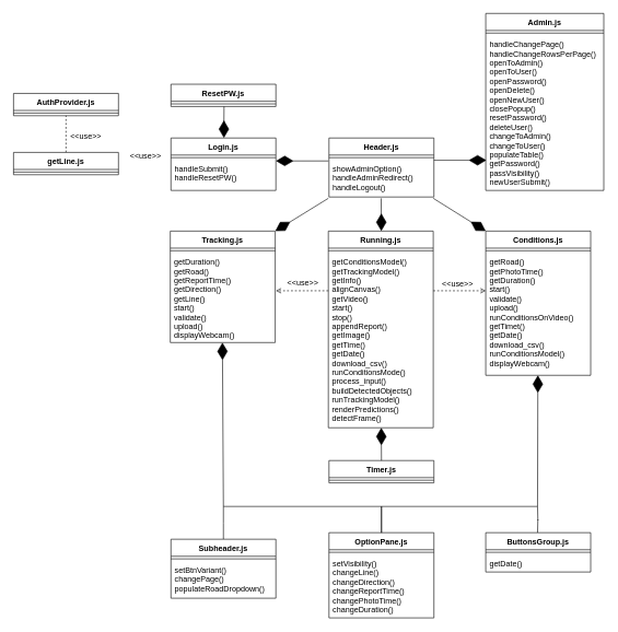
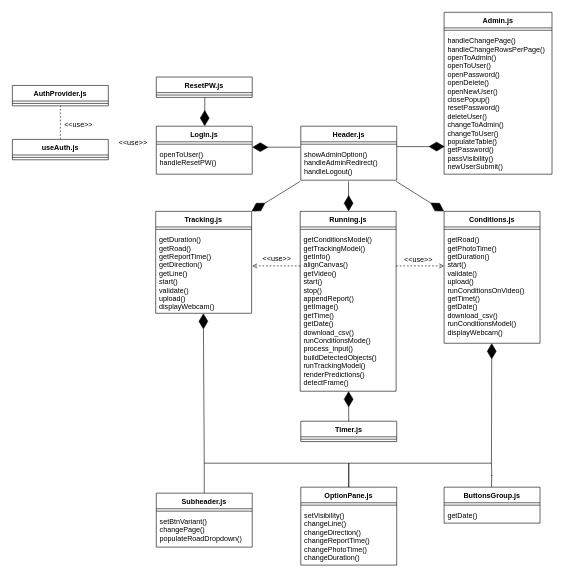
- <mxCell id="30" value="getLine.js" style="swimlane;fontStyle=1;align=center;verticalAlign=top;childLayout=stackLayout;horizontal=1;startSize=26;horizontalStack=0;resizeParent=1;resizeParentMax=0;resizeLast=0;collapsible=1;marginBottom=0;" vertex="1" parent="1"><mxGeometry x="20" y="232" width="160" height="34" as="geometry" /></mxCell>
+ <mxCell id="30" value="useAuth.js" style="swimlane;fontStyle=1;align=center;verticalAlign=top;childLayout=stackLayout;horizontal=1;startSize=26;horizontalStack=0;resizeParent=1;resizeParentMax=0;resizeLast=0;collapsible=1;marginBottom=0;" vertex="1" parent="1"><mxGeometry x="20" y="232" width="160" height="34" as="geometry" /></mxCell>
- <mxCell id="36" value="handleSubmit()&#10;handleResetPW()" style="text;strokeColor=none;fillColor=none;align=left;verticalAlign=top;spacingLeft=4;spacingRight=4;overflow=hidden;rotatable=0;points=[[0,0.5],[1,0.5]];portConstraint=eastwest;" vertex="1" parent="34"><mxGeometry y="34" width="160" height="46" as="geometry" /></mxCell>
+ <mxCell id="36" value="openToUser()&#10;handleResetPW()" style="text;strokeColor=none;fillColor=none;align=left;verticalAlign=top;spacingLeft=4;spacingRight=4;overflow=hidden;rotatable=0;points=[[0,0.5],[1,0.5]];portConstraint=eastwest;" vertex="1" parent="34"><mxGeometry y="34" width="160" height="46" as="geometry" /></mxCell>
